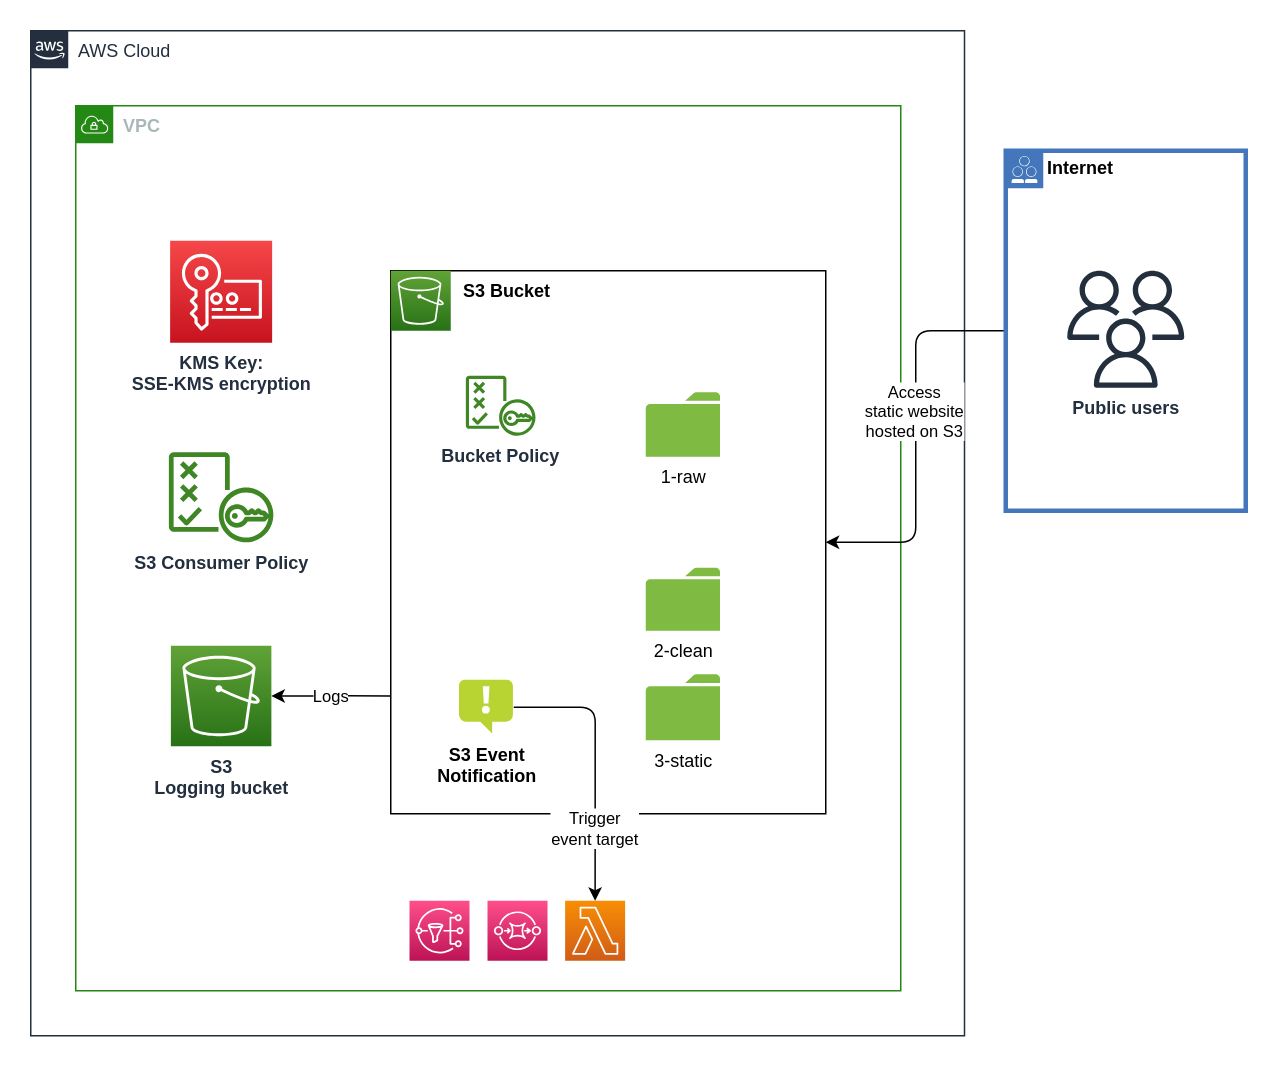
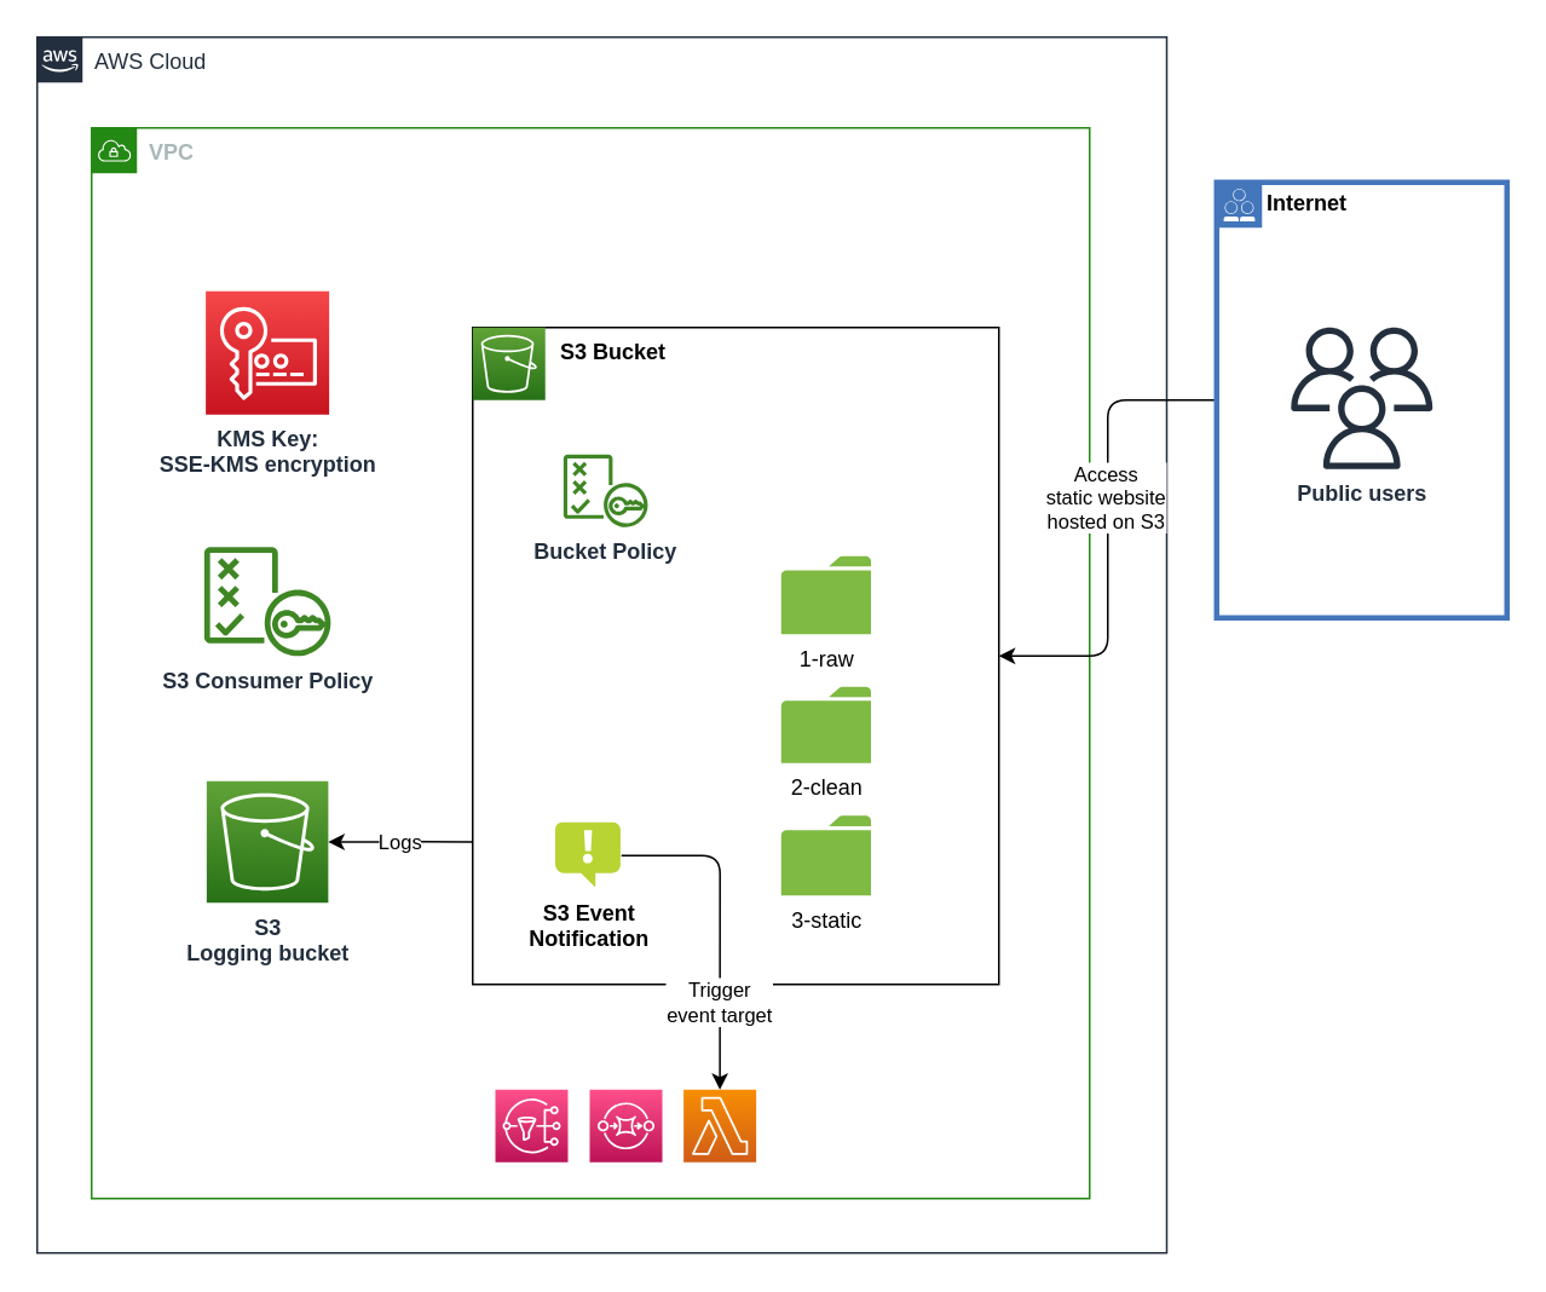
- <mxCell id="14" value="1-raw" style="sketch=0;pointerEvents=1;shadow=0;dashed=0;html=1;strokeColor=none;labelPosition=center;verticalLabelPosition=bottom;verticalAlign=top;outlineConnect=0;align=center;shape=mxgraph.office.concepts.folder;fillColor=#7FBA42;" parent="3" vertex="1"><mxGeometry x="380" y="191" width="49.5" height="43" as="geometry" /></mxCell>
+ <mxCell id="14" value="1-raw" style="sketch=0;pointerEvents=1;shadow=0;dashed=0;html=1;strokeColor=none;labelPosition=center;verticalLabelPosition=bottom;verticalAlign=top;outlineConnect=0;align=center;shape=mxgraph.office.concepts.folder;fillColor=#7FBA42;" parent="3" vertex="1"><mxGeometry x="380" y="236" width="49.5" height="43" as="geometry" /></mxCell>
